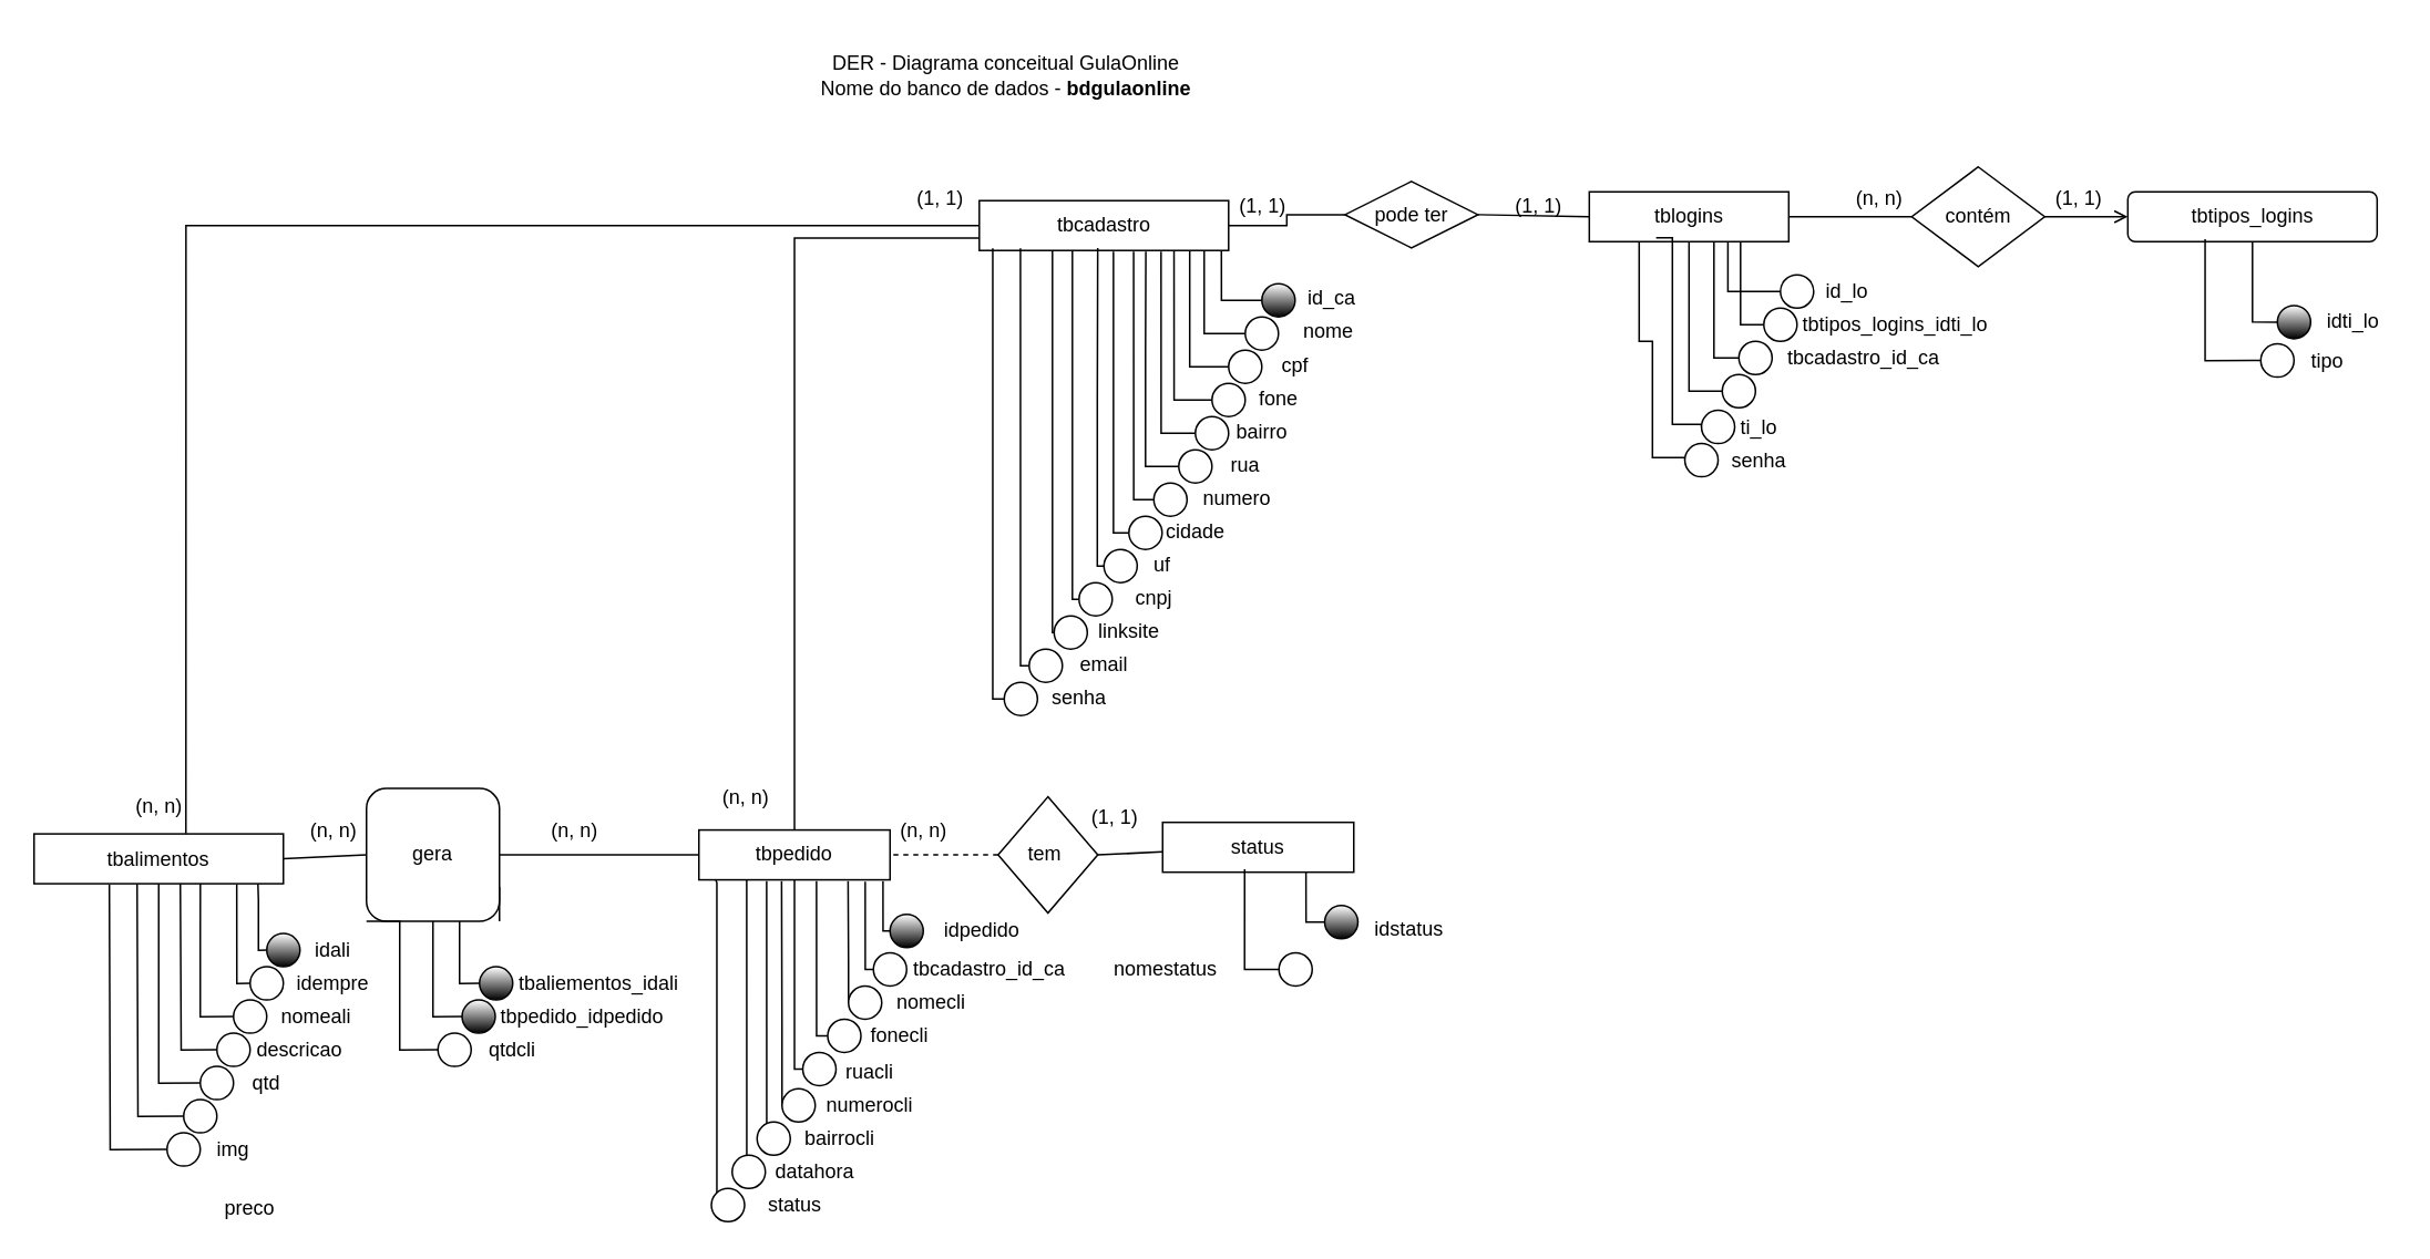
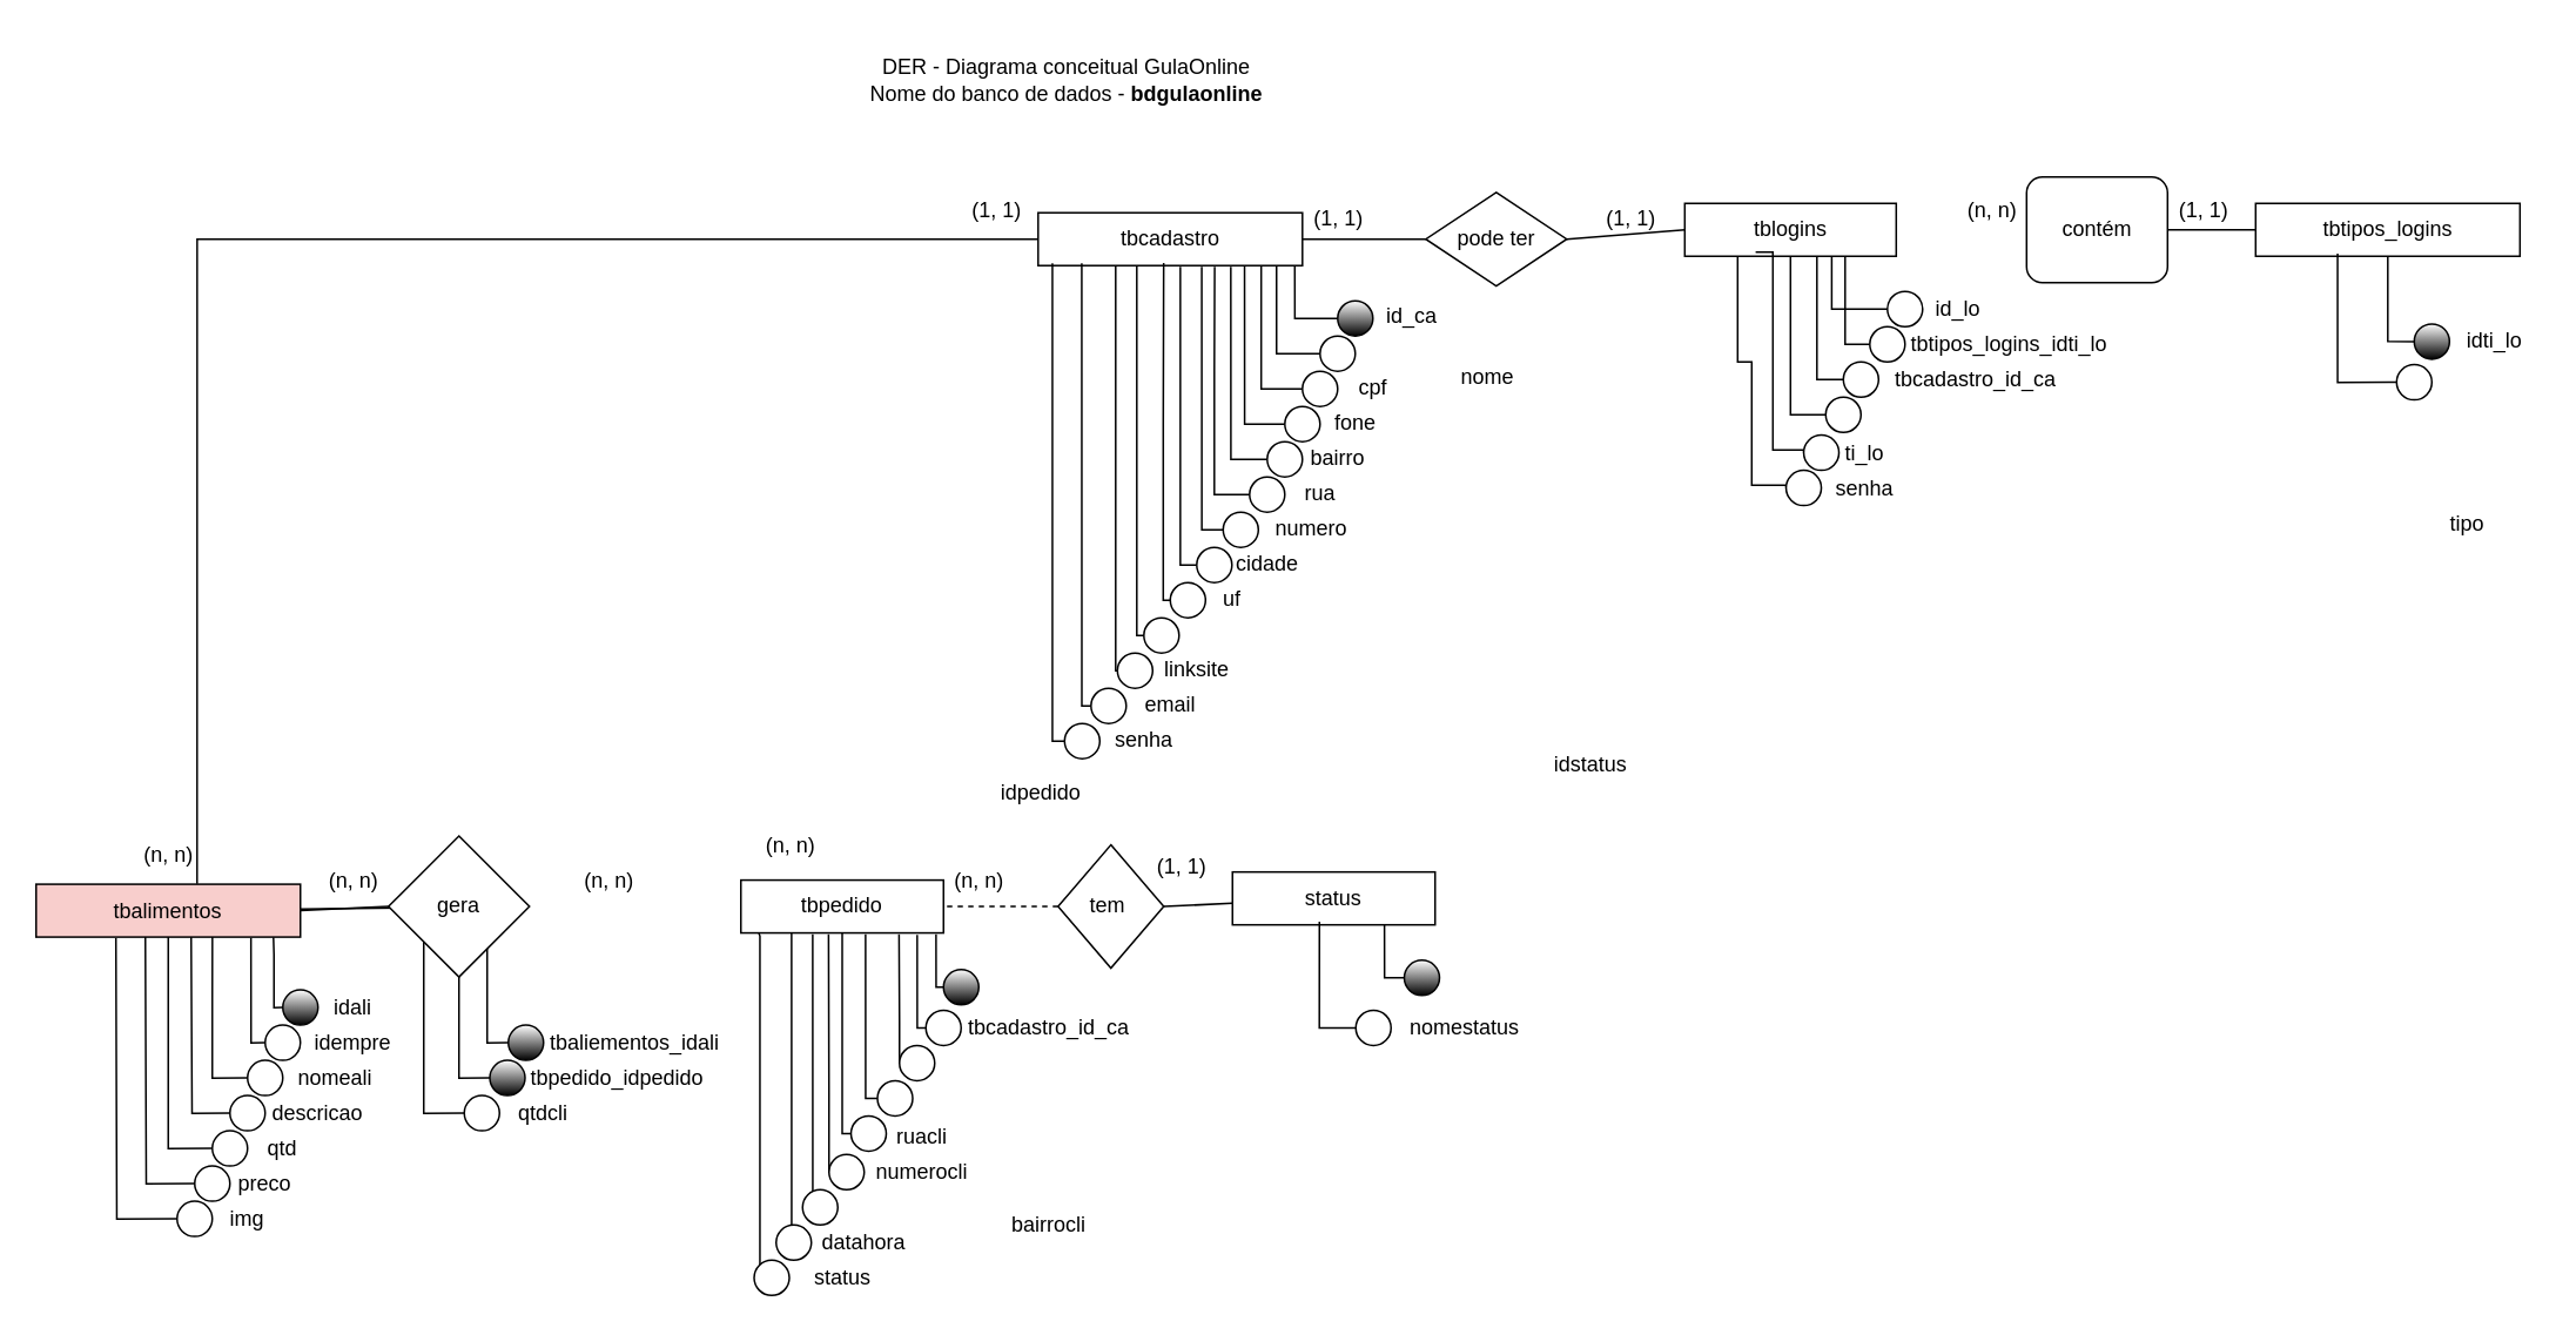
- <mxCell id="37" value="pode ter" style="rhombus;whiteSpace=wrap;html=1;strokeColor=#000000;gradientColor=none;" parent="1" vertex="1"><mxGeometry x="808.7" y="108.75" width="80" height="40" as="geometry" /></mxCell>
+ <mxCell id="37" value="pode ter" style="rhombus;whiteSpace=wrap;html=1;strokeColor=#000000;gradientColor=none;" parent="1" vertex="1"><mxGeometry x="808.7" y="108.75" width="80" height="53.12" as="geometry" /></mxCell>
- <mxCell id="90" style="edgeStyle=none;rounded=0;orthogonalLoop=1;jettySize=auto;html=1;exitX=1;exitY=0.5;exitDx=0;exitDy=0;entryX=0;entryY=0.5;entryDx=0;entryDy=0;endArrow=none;endFill=0;" parent="1" source="91" target="106" edge="1"><mxGeometry relative="1" as="geometry" /></mxCell>
- <mxCell id="106" value="contém" style="rhombus;whiteSpace=wrap;html=1;" parent="1" vertex="1"><mxGeometry x="1149.7" y="100" width="80" height="60" as="geometry" /></mxCell>
+ <mxCell id="106" value="contém" style="whiteSpace=wrap;html=1;rounded=1;" parent="1" vertex="1"><mxGeometry x="1149.7" y="100" width="80" height="60" as="geometry" /></mxCell>
- <mxCell id="105" style="edgeStyle=none;rounded=0;orthogonalLoop=1;jettySize=auto;html=1;exitX=1;exitY=0.5;exitDx=0;exitDy=0;entryX=0;entryY=0.5;entryDx=0;entryDy=0;endArrow=open;endFill=0;" parent="1" source="106" target="98" edge="1"><mxGeometry relative="1" as="geometry" /></mxCell>
+ <mxCell id="105" style="edgeStyle=none;rounded=0;orthogonalLoop=1;jettySize=auto;html=1;exitX=1;exitY=0.5;exitDx=0;exitDy=0;entryX=0;entryY=0.5;entryDx=0;entryDy=0;endArrow=none;endFill=0;" parent="1" source="106" target="98" edge="1"><mxGeometry relative="1" as="geometry" /></mxCell>
- <mxCell id="98" value="tbtipos_logins" style="whiteSpace=wrap;html=1;rounded=1;" parent="1" vertex="1"><mxGeometry x="1279.7" y="115" width="150" height="30" as="geometry" /></mxCell>
+ <mxCell id="98" value="tbtipos_logins" style="rounded=0;whiteSpace=wrap;html=1;" parent="1" vertex="1"><mxGeometry x="1279.7" y="115" width="150" height="30" as="geometry" /></mxCell>
- <mxCell id="11" value="nome" style="text;html=1;strokeColor=none;fillColor=none;align=center;verticalAlign=middle;whiteSpace=wrap;rounded=0;" parent="1" vertex="1"><mxGeometry x="778.7" y="188.74" width="40" height="20" as="geometry" /></mxCell>
+ <mxCell id="11" value="nome" style="text;html=1;strokeColor=none;fillColor=none;align=center;verticalAlign=middle;whiteSpace=wrap;rounded=0;" parent="1" vertex="1"><mxGeometry x="823.7" y="203.74" width="40" height="20" as="geometry" /></mxCell>
- <mxCell id="103" value="tipo" style="text;html=1;strokeColor=none;fillColor=none;align=center;verticalAlign=middle;whiteSpace=wrap;rounded=0;" parent="1" vertex="1"><mxGeometry x="1379.7" y="206.56" width="40" height="20" as="geometry" /></mxCell>
+ <mxCell id="103" value="tipo" style="text;html=1;strokeColor=none;fillColor=none;align=center;verticalAlign=middle;whiteSpace=wrap;rounded=0;" parent="1" vertex="1"><mxGeometry x="1379.7" y="286.56" width="40" height="20" as="geometry" /></mxCell>
- <mxCell id="43" style="edgeStyle=orthogonalEdgeStyle;rounded=0;orthogonalLoop=1;jettySize=auto;html=1;exitX=0.5;exitY=0;exitDx=0;exitDy=0;entryX=0;entryY=0.75;entryDx=0;entryDy=0;endArrow=none;endFill=0;" edge="1" parent="1" source="44" target="5"><mxGeometry relative="1" as="geometry" /></mxCell>
- <mxCell id="35" value="cnpj" style="text;html=1;strokeColor=none;fillColor=none;align=center;verticalAlign=middle;whiteSpace=wrap;rounded=0;" parent="1" vertex="1"><mxGeometry x="673.7" y="350.31" width="40" height="20" as="geometry" /></mxCell>
- <mxCell id="119" value="gera" style="whiteSpace=wrap;html=1;rounded=1;" parent="1" vertex="1"><mxGeometry x="220" y="474.22" width="80" height="80" as="geometry" /></mxCell>
+ <mxCell id="119" value="gera" style="rhombus;whiteSpace=wrap;html=1;" parent="1" vertex="1"><mxGeometry x="220" y="474.22" width="80" height="80" as="geometry" /></mxCell>
- <mxCell id="117" style="edgeStyle=none;rounded=0;orthogonalLoop=1;jettySize=auto;html=1;exitX=1;exitY=0.5;exitDx=0;exitDy=0;entryX=0;entryY=0.5;entryDx=0;entryDy=0;endArrow=none;endFill=0;" parent="1" source="119" target="44" edge="1"><mxGeometry relative="1" as="geometry" /></mxCell>
+ <mxCell id="117" style="edgeStyle=none;rounded=0;orthogonalLoop=1;jettySize=auto;html=1;exitX=1;exitY=0.5;exitDx=0;exitDy=0;endArrow=none;endFill=0;" parent="1" source="119" target="57" edge="1"><mxGeometry relative="1" as="geometry" /></mxCell>
- <mxCell id="57" value="tbalimentos" style="rounded=0;whiteSpace=wrap;html=1;" parent="1" vertex="1"><mxGeometry x="20" y="501.56" width="150" height="30" as="geometry" /></mxCell>
+ <mxCell id="57" value="tbalimentos" style="rounded=0;whiteSpace=wrap;html=1;fillColor=#f8cecc;" parent="1" vertex="1"><mxGeometry x="20" y="501.56" width="150" height="30" as="geometry" /></mxCell>
- <mxCell id="134" value="&lt;span&gt;idstatus&lt;/span&gt;" style="text;html=1;align=center;verticalAlign=middle;resizable=0;points=[];autosize=1;" vertex="1" parent="1"><mxGeometry x="816.5" y="549.22" width="60" height="20" as="geometry" /></mxCell>
+ <mxCell id="134" value="&lt;span&gt;idstatus&lt;/span&gt;" style="text;html=1;align=center;verticalAlign=middle;resizable=0;points=[];autosize=1;" vertex="1" parent="1"><mxGeometry x="871.5" y="424.22" width="60" height="20" as="geometry" /></mxCell>
- <mxCell id="50" value="&lt;span&gt;idpedido&lt;/span&gt;" style="text;html=1;align=center;verticalAlign=middle;resizable=0;points=[];autosize=1;" parent="1" vertex="1"><mxGeometry x="560" y="550.01" width="60" height="20" as="geometry" /></mxCell>
+ <mxCell id="50" value="&lt;span&gt;idpedido&lt;/span&gt;" style="text;html=1;align=center;verticalAlign=middle;resizable=0;points=[];autosize=1;" parent="1" vertex="1"><mxGeometry x="560" y="440.01" width="60" height="20" as="geometry" /></mxCell>
- <mxCell id="133" value="nomestatus" style="text;html=1;strokeColor=none;fillColor=none;align=center;verticalAlign=middle;whiteSpace=wrap;rounded=0;" vertex="1" parent="1"><mxGeometry x="680.75" y="573.14" width="40" height="20" as="geometry" /></mxCell>
+ <mxCell id="133" value="nomestatus" style="text;html=1;strokeColor=none;fillColor=none;align=center;verticalAlign=middle;whiteSpace=wrap;rounded=0;" vertex="1" parent="1"><mxGeometry x="810.75" y="573.14" width="40" height="20" as="geometry" /></mxCell>
- <mxCell id="111" value="nomecli" style="text;html=1;strokeColor=none;fillColor=none;align=center;verticalAlign=middle;whiteSpace=wrap;rounded=0;" parent="1" vertex="1"><mxGeometry x="540" y="593.14" width="40" height="20" as="geometry" /></mxCell>
- <mxCell id="142" value="fonecli" style="text;html=1;strokeColor=none;fillColor=none;align=center;verticalAlign=middle;whiteSpace=wrap;rounded=0;" vertex="1" parent="1"><mxGeometry x="520.75" y="613.14" width="40" height="20" as="geometry" /></mxCell>
- <mxCell id="151" value="bairrocli" style="text;html=1;strokeColor=none;fillColor=none;align=center;verticalAlign=middle;whiteSpace=wrap;rounded=0;" vertex="1" parent="1"><mxGeometry x="485" y="675.01" width="40" height="20" as="geometry" /></mxCell>
+ <mxCell id="151" value="bairrocli" style="text;html=1;strokeColor=none;fillColor=none;align=center;verticalAlign=middle;whiteSpace=wrap;rounded=0;" vertex="1" parent="1"><mxGeometry x="575" y="685.01" width="40" height="20" as="geometry" /></mxCell>
- <mxCell id="75" value="preco" style="text;html=1;strokeColor=none;fillColor=none;align=center;verticalAlign=middle;whiteSpace=wrap;rounded=0;" parent="1" vertex="1"><mxGeometry x="130" y="716.56" width="40" height="20" as="geometry" /></mxCell>
+ <mxCell id="75" value="preco" style="text;html=1;strokeColor=none;fillColor=none;align=center;verticalAlign=middle;whiteSpace=wrap;rounded=0;" parent="1" vertex="1"><mxGeometry x="130" y="661.56" width="40" height="20" as="geometry" /></mxCell>
